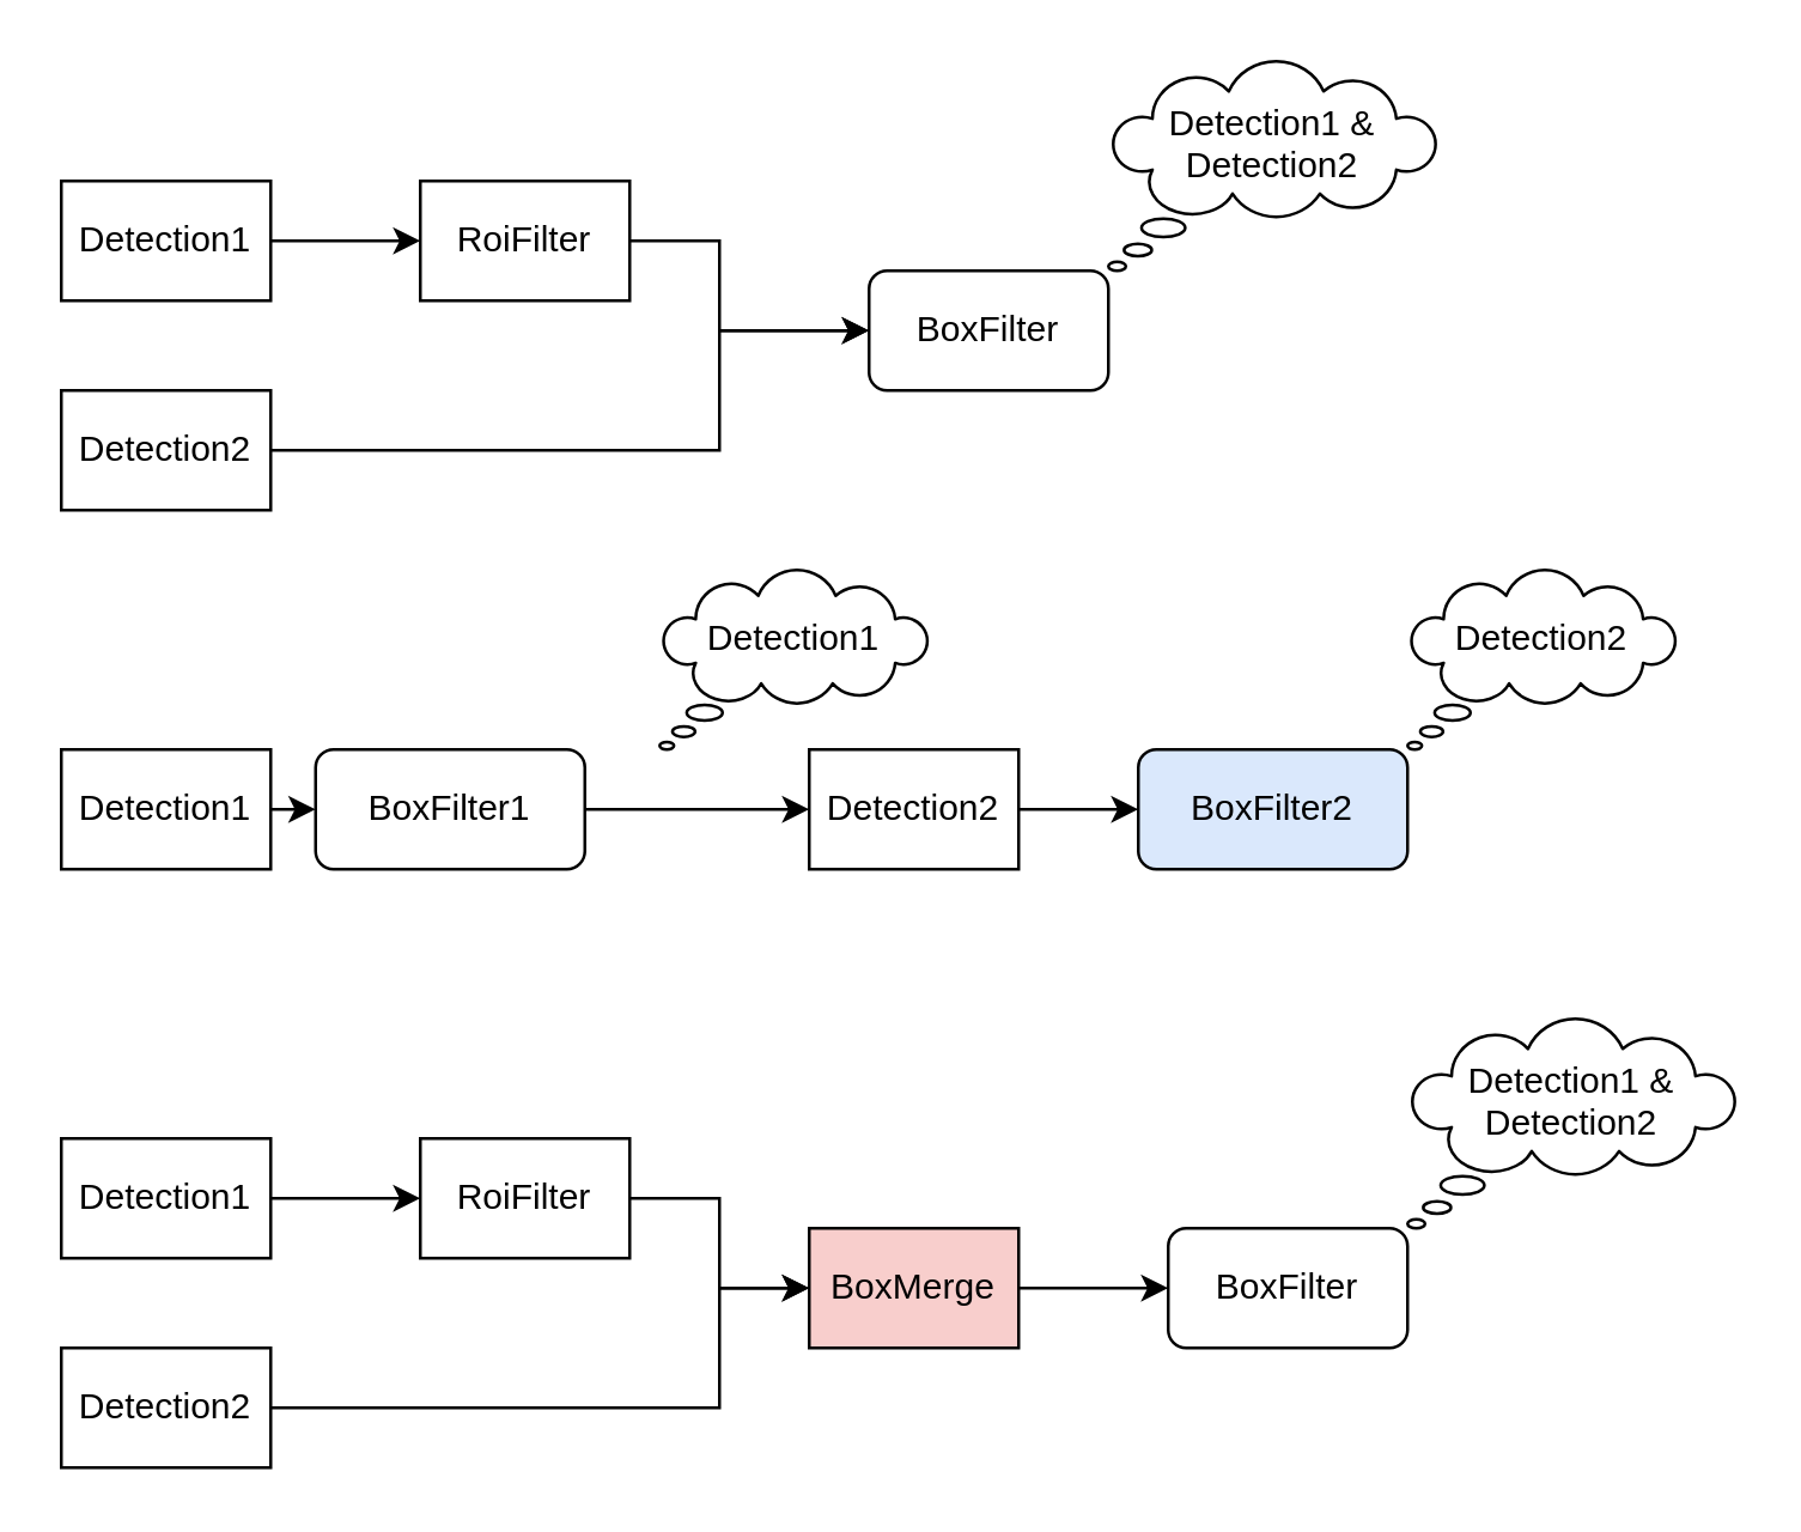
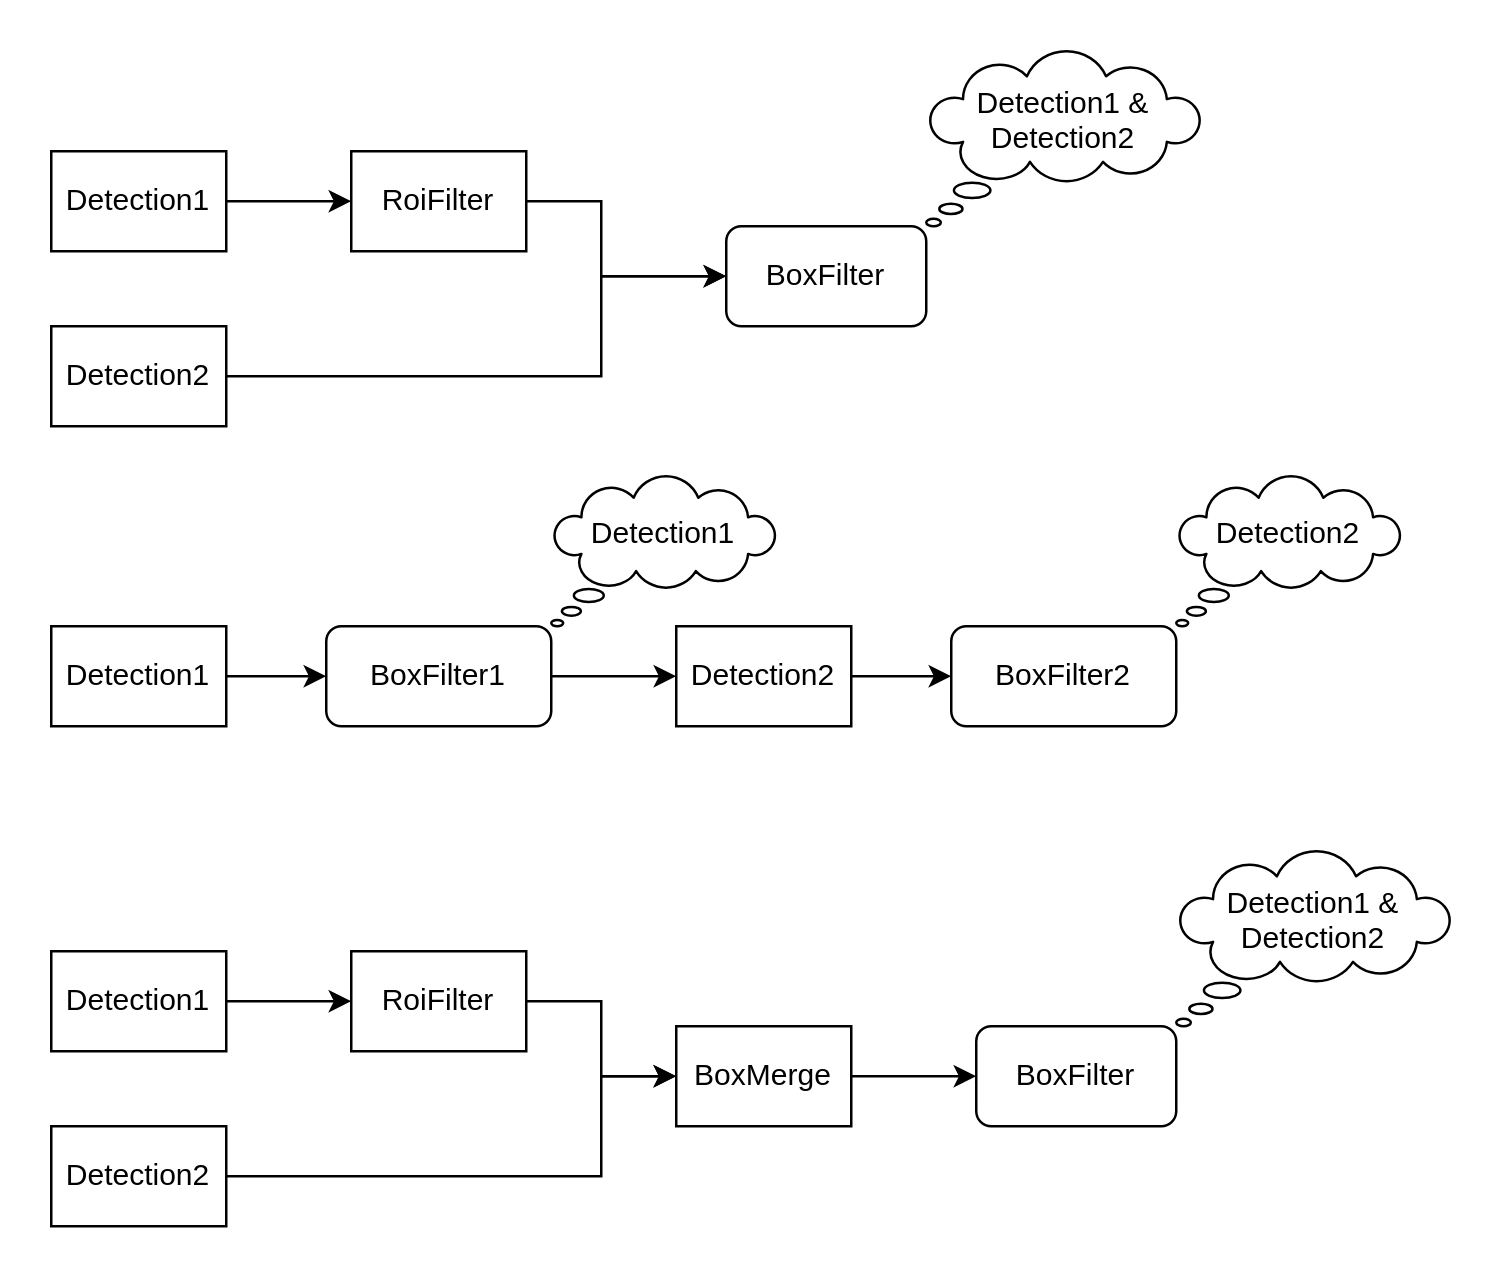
- <mxCell id="13" value="BoxFilter1" style="rounded=1;whiteSpace=wrap;html=1;" vertex="1" parent="1"><mxGeometry x="105" y="250" width="90" height="40" as="geometry" /></mxCell>
+ <mxCell id="13" value="BoxFilter1" style="rounded=1;whiteSpace=wrap;html=1;" vertex="1" parent="1"><mxGeometry x="130" y="250" width="90" height="40" as="geometry" /></mxCell>
- <mxCell id="16" value="BoxFilter2" style="rounded=1;whiteSpace=wrap;html=1;fillColor=#dae8fc;" vertex="1" parent="1"><mxGeometry x="380" y="250" width="90" height="40" as="geometry" /></mxCell>
+ <mxCell id="16" value="BoxFilter2" style="rounded=1;whiteSpace=wrap;html=1;" vertex="1" parent="1"><mxGeometry x="380" y="250" width="90" height="40" as="geometry" /></mxCell>
- <mxCell id="28" value="BoxMerge" style="rounded=0;whiteSpace=wrap;html=1;fillColor=#f8cecc;" vertex="1" parent="1"><mxGeometry x="270" y="410" width="70" height="40" as="geometry" /></mxCell>
+ <mxCell id="28" value="BoxMerge" style="rounded=0;whiteSpace=wrap;html=1;" vertex="1" parent="1"><mxGeometry x="270" y="410" width="70" height="40" as="geometry" /></mxCell>
